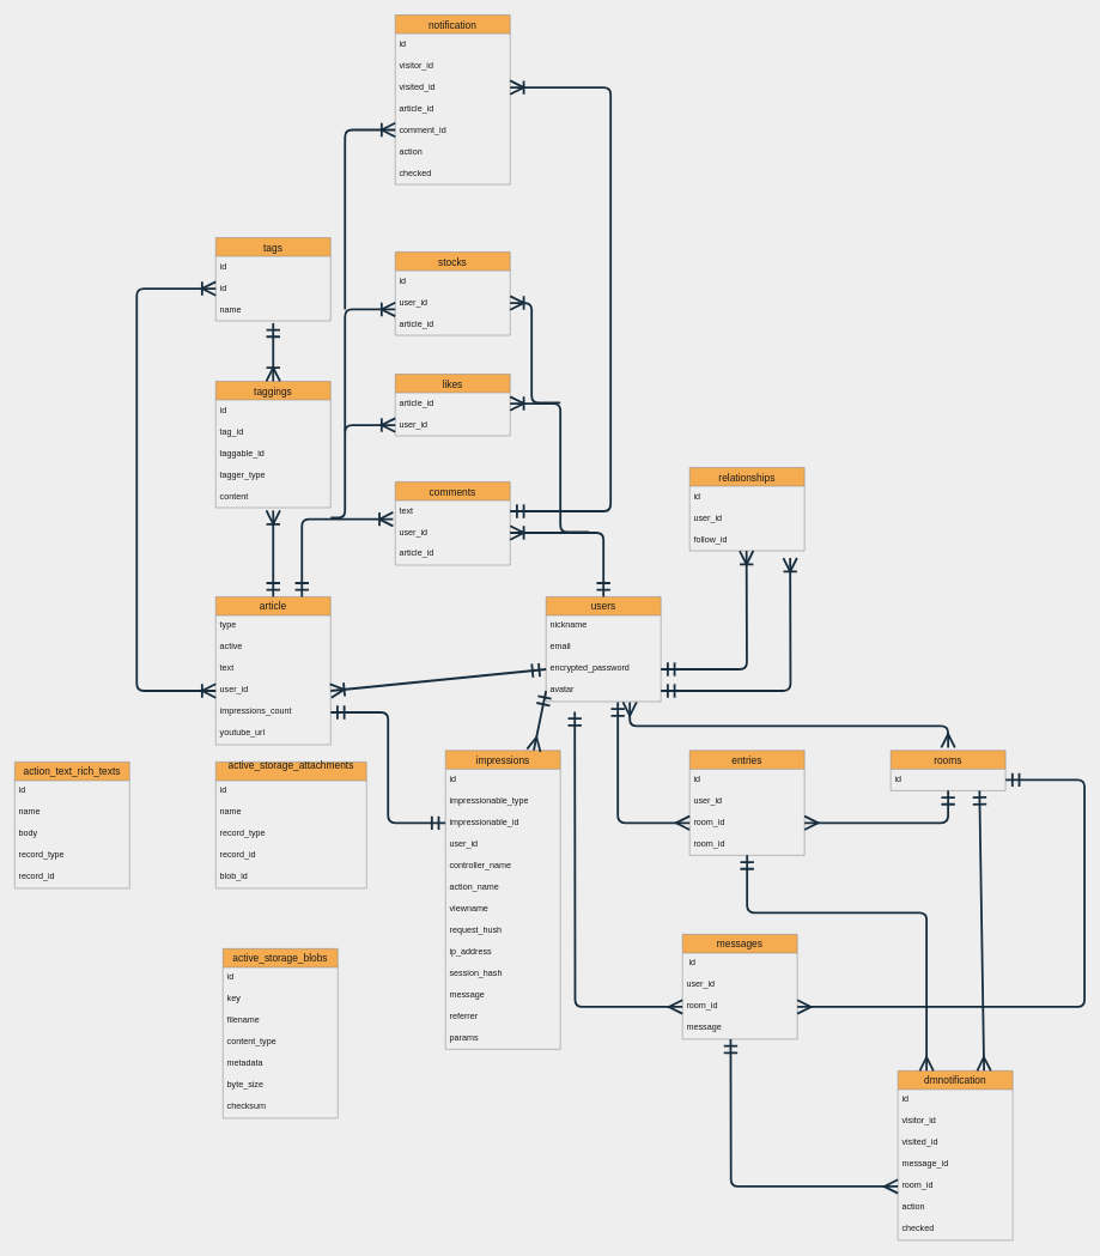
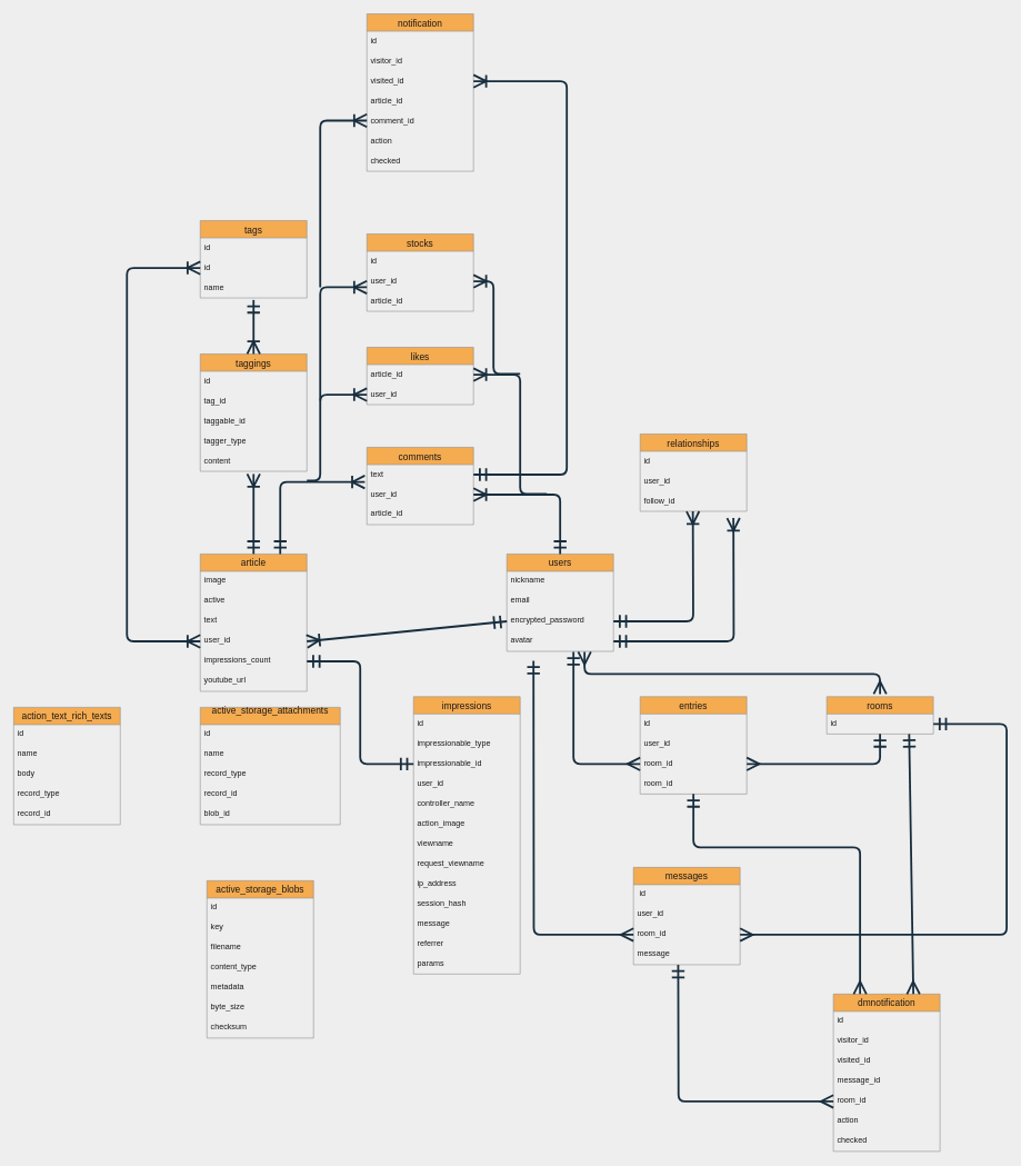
- <mxCell id="8" value="type" style="text;strokeColor=none;fillColor=none;spacingLeft=4;spacingRight=4;overflow=hidden;rotatable=0;points=[[0,0.5],[1,0.5]];portConstraint=eastwest;fontSize=12;fontColor=#1A1A1A;" parent="7" vertex="1"><mxGeometry y="26" width="160" height="30" as="geometry" /></mxCell>
+ <mxCell id="8" value="image" style="text;strokeColor=none;fillColor=none;spacingLeft=4;spacingRight=4;overflow=hidden;rotatable=0;points=[[0,0.5],[1,0.5]];portConstraint=eastwest;fontSize=12;fontColor=#1A1A1A;" parent="7" vertex="1"><mxGeometry y="26" width="160" height="30" as="geometry" /></mxCell>
- <mxCell id="102" value="" style="fontSize=12;html=1;endArrow=ERmany;startArrow=ERmandOne;strokeWidth=3;endSize=15;startSize=15;exitX=0;exitY=0.5;exitDx=0;exitDy=0;endFill=0;startFill=0;strokeColor=#182E3E;fontColor=#1A1A1A;labelBackgroundColor=#EEEEEE;" edge="1" parent="1" source="6" target="54"><mxGeometry width="100" height="100" relative="1" as="geometry"><mxPoint x="730" y="930" as="sourcePoint" /><mxPoint x="700" y="1030" as="targetPoint" /></mxGeometry></mxCell>
- <mxCell id="60" value="action_name" style="text;strokeColor=none;fillColor=none;spacingLeft=4;spacingRight=4;overflow=hidden;rotatable=0;points=[[0,0.5],[1,0.5]];portConstraint=eastwest;fontSize=12;fontColor=#1A1A1A;" vertex="1" parent="54"><mxGeometry y="176" width="160" height="30" as="geometry" /></mxCell>
+ <mxCell id="60" value="action_image" style="text;strokeColor=none;fillColor=none;spacingLeft=4;spacingRight=4;overflow=hidden;rotatable=0;points=[[0,0.5],[1,0.5]];portConstraint=eastwest;fontSize=12;fontColor=#1A1A1A;" vertex="1" parent="54"><mxGeometry y="176" width="160" height="30" as="geometry" /></mxCell>
- <mxCell id="62" value="request_hush" style="text;strokeColor=none;fillColor=none;spacingLeft=4;spacingRight=4;overflow=hidden;rotatable=0;points=[[0,0.5],[1,0.5]];portConstraint=eastwest;fontSize=12;fontColor=#1A1A1A;" vertex="1" parent="54"><mxGeometry y="236" width="160" height="30" as="geometry" /></mxCell>
+ <mxCell id="62" value="request_viewname" style="text;strokeColor=none;fillColor=none;spacingLeft=4;spacingRight=4;overflow=hidden;rotatable=0;points=[[0,0.5],[1,0.5]];portConstraint=eastwest;fontSize=12;fontColor=#1A1A1A;" vertex="1" parent="54"><mxGeometry y="236" width="160" height="30" as="geometry" /></mxCell>
